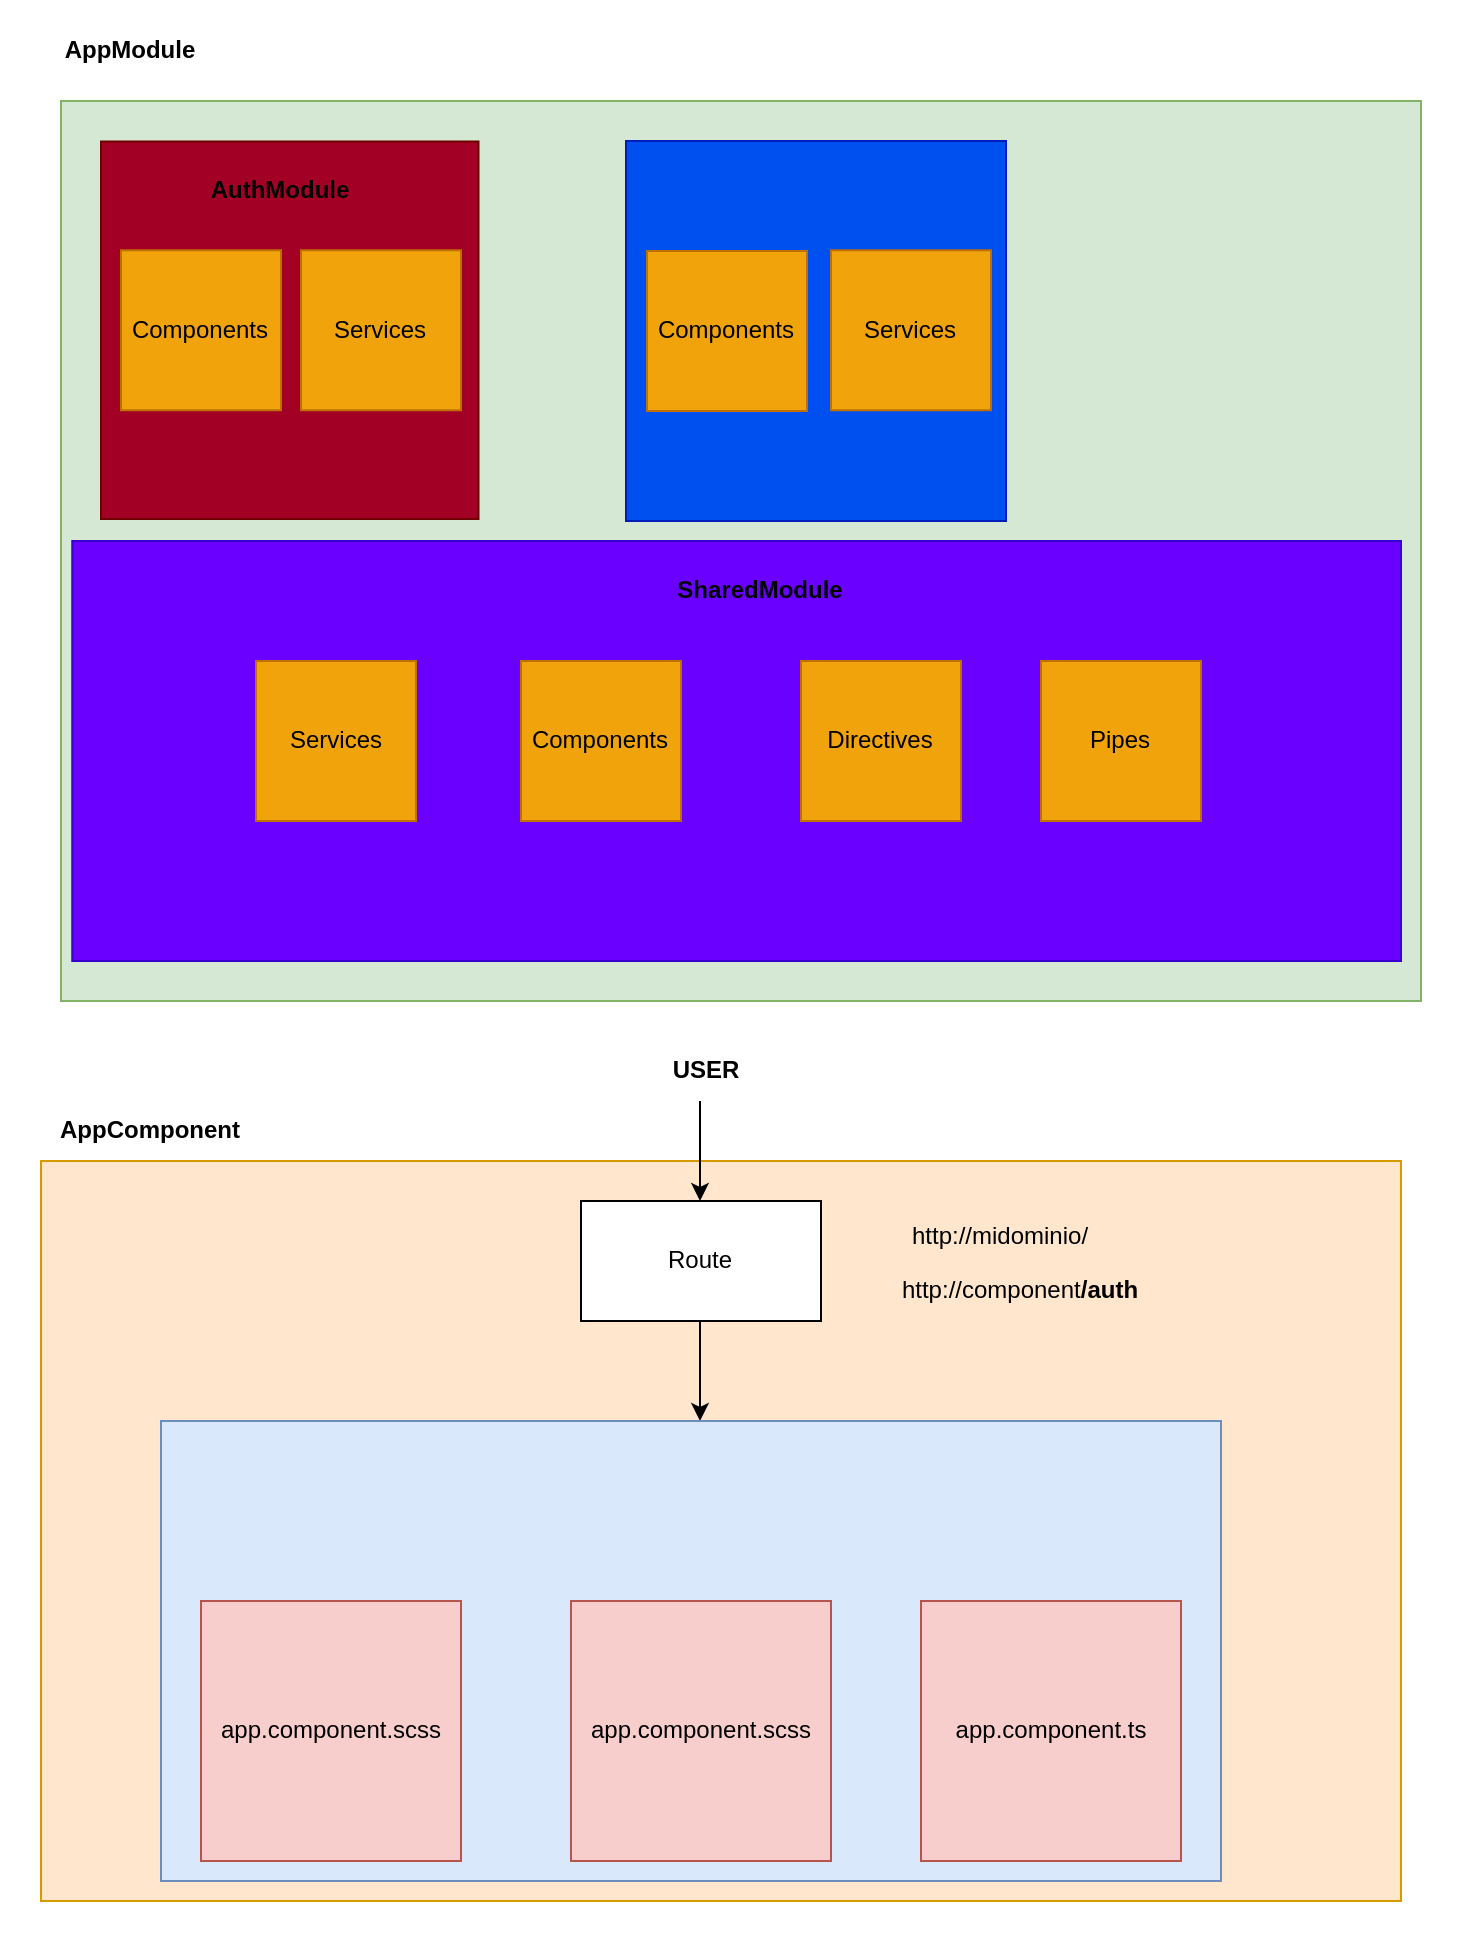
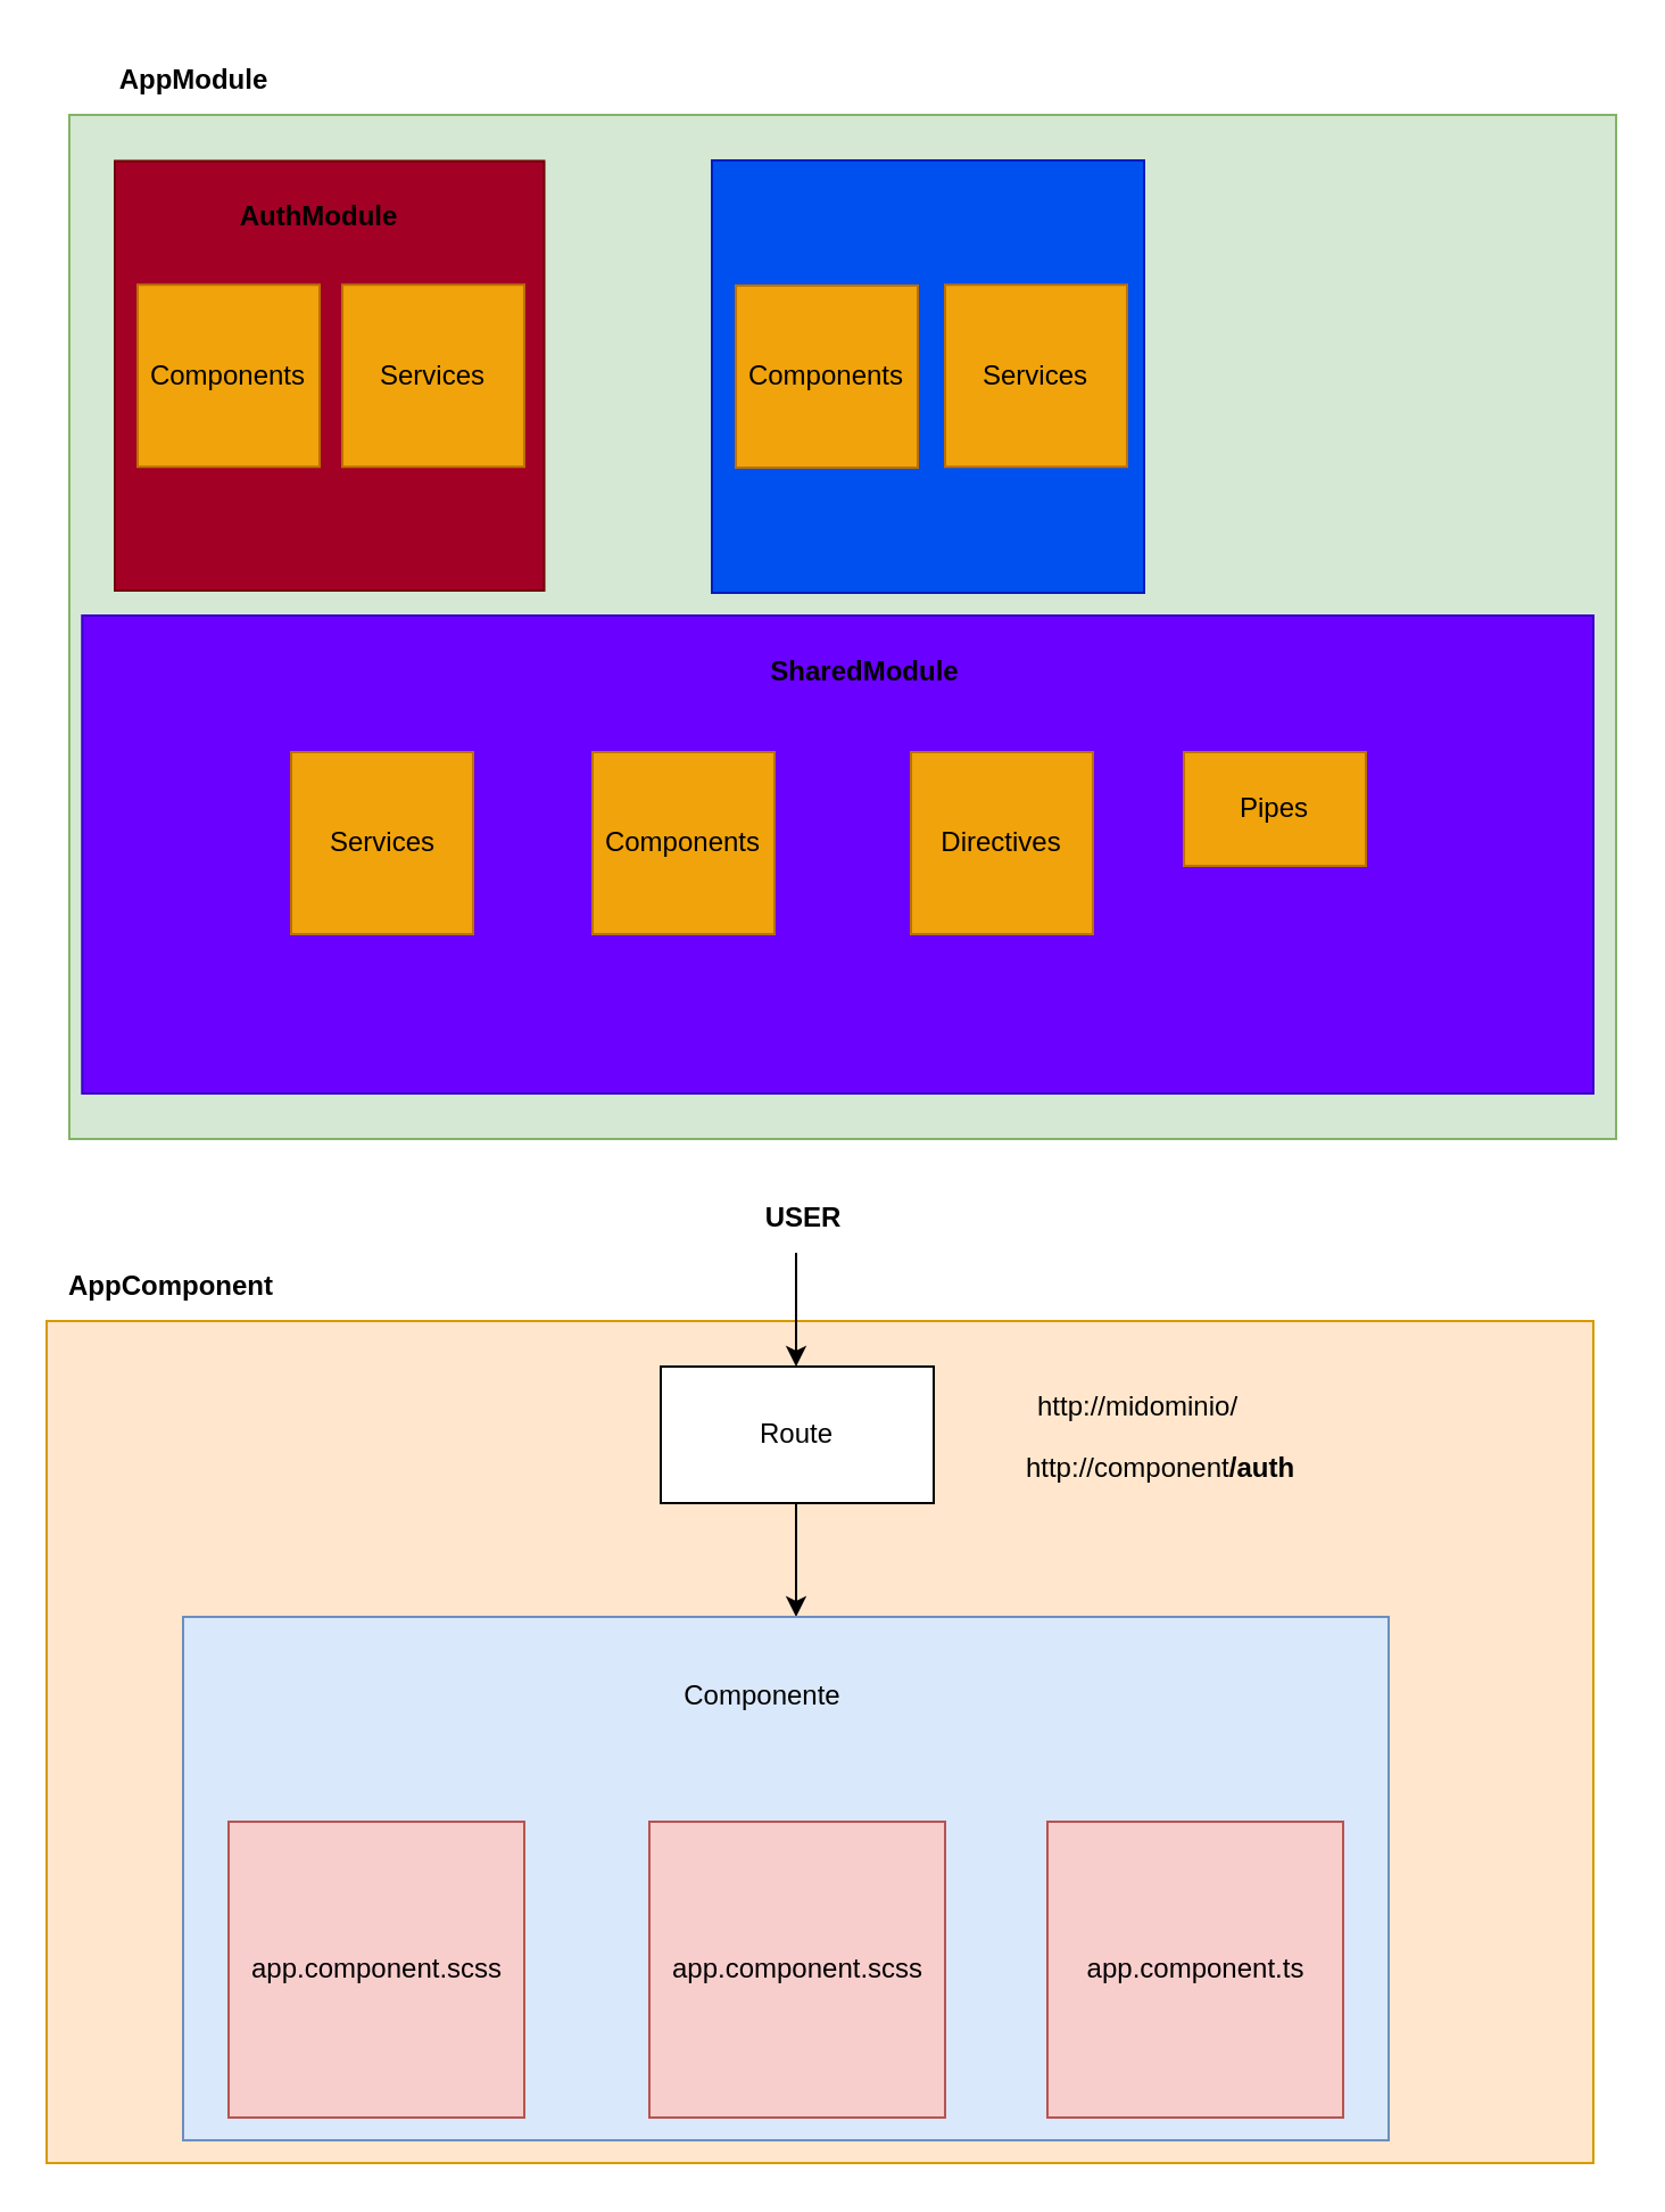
- <mxCell id="19" value="&lt;b&gt;AppModule&lt;/b&gt;" style="text;html=1;align=center;verticalAlign=middle;whiteSpace=wrap;rounded=0;" vertex="1" parent="1"><mxGeometry x="10" y="10" width="110" height="30" as="geometry" /></mxCell>
+ <mxCell id="19" value="&lt;b&gt;AppModule&lt;/b&gt;" style="text;html=1;align=center;verticalAlign=middle;whiteSpace=wrap;rounded=0;" vertex="1" parent="1"><mxGeometry x="30" y="20" width="110" height="30" as="geometry" /></mxCell>
- <mxCell id="28" value="Pipes" style="whiteSpace=wrap;html=1;aspect=fixed;fillColor=#f0a30a;fontColor=#000000;strokeColor=#BD7000;" vertex="1" parent="1"><mxGeometry x="520" y="330" width="80" height="80" as="geometry" /></mxCell>
+ <mxCell id="28" value="Pipes" style="whiteSpace=wrap;html=1;aspect=fixed;fillColor=#f0a30a;fontColor=#000000;strokeColor=#BD7000;" vertex="1" parent="1"><mxGeometry x="520" y="330" width="80" height="50" as="geometry" /></mxCell>
+ <mxCell id="17" value="Componente" style="text;html=1;align=center;verticalAlign=middle;whiteSpace=wrap;rounded=0;" vertex="1" parent="1"><mxGeometry x="305" y="730" width="60" height="30" as="geometry" /></mxCell>
